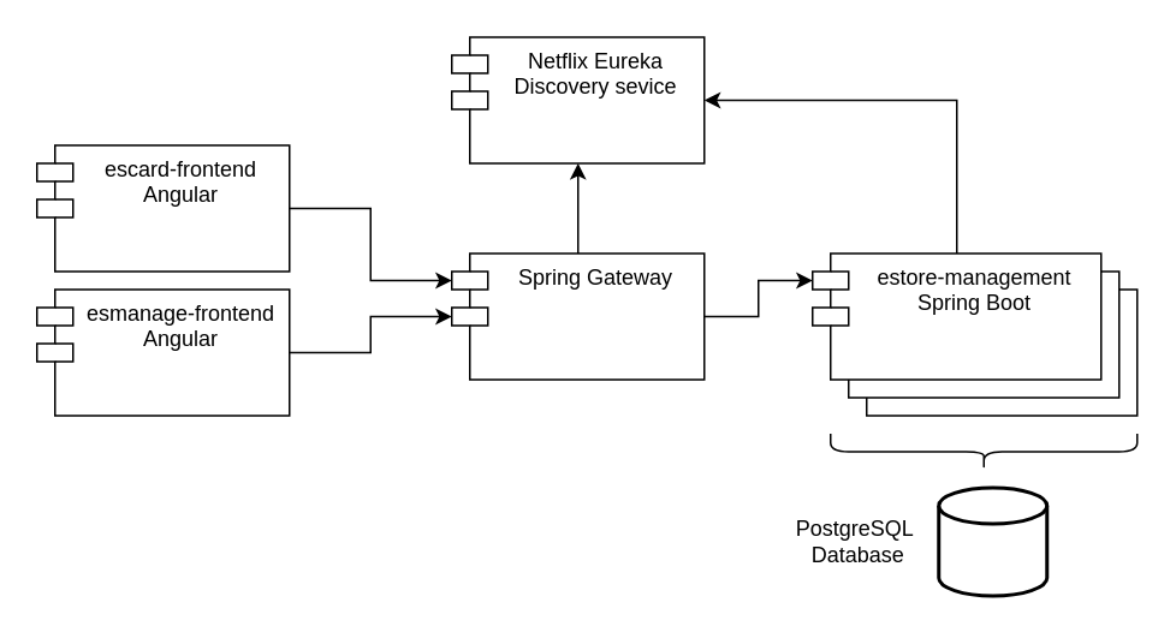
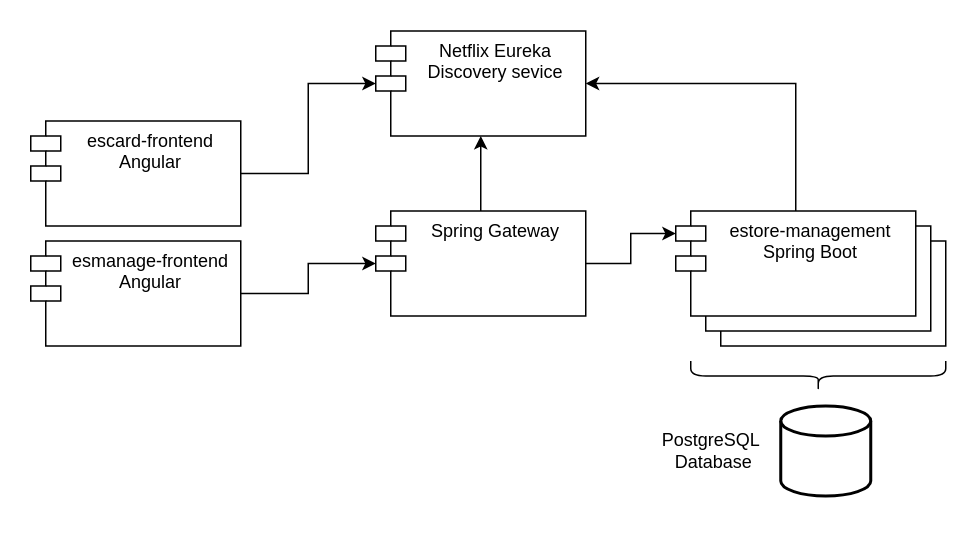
- <mxCell id="9" value="" style="endArrow=classic;html=1;rounded=0;exitX=1;exitY=0.5;exitDx=0;exitDy=0;entryX=0;entryY=0;entryDx=0;entryDy=15;entryPerimeter=0;edgeStyle=orthogonalEdgeStyle;" edge="1" parent="1" source="7" target="6"><mxGeometry width="50" height="50" relative="1" as="geometry"><mxPoint x="220" y="340" as="sourcePoint" /><mxPoint x="270" y="290" as="targetPoint" /></mxGeometry></mxCell>
+ <mxCell id="9" value="" style="endArrow=classic;html=1;rounded=0;exitX=1;exitY=0.5;exitDx=0;exitDy=0;edgeStyle=orthogonalEdgeStyle;" edge="1" parent="1" source="7" target="5"><mxGeometry width="50" height="50" relative="1" as="geometry"><mxPoint x="220" y="340" as="sourcePoint" /><mxPoint x="270" y="290" as="targetPoint" /></mxGeometry></mxCell>
